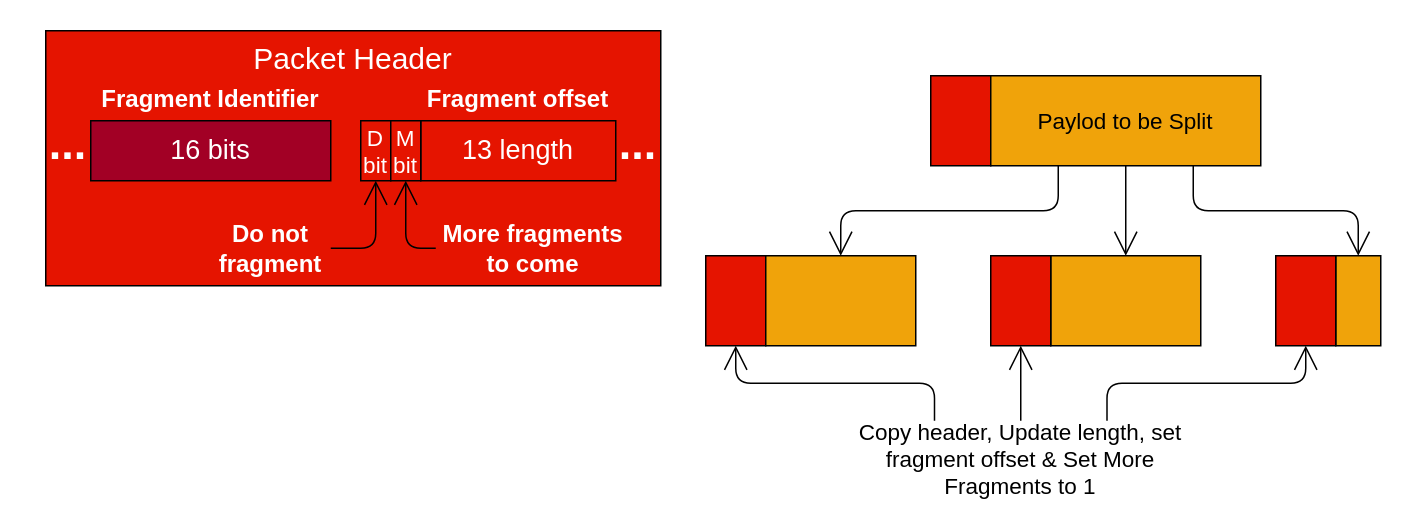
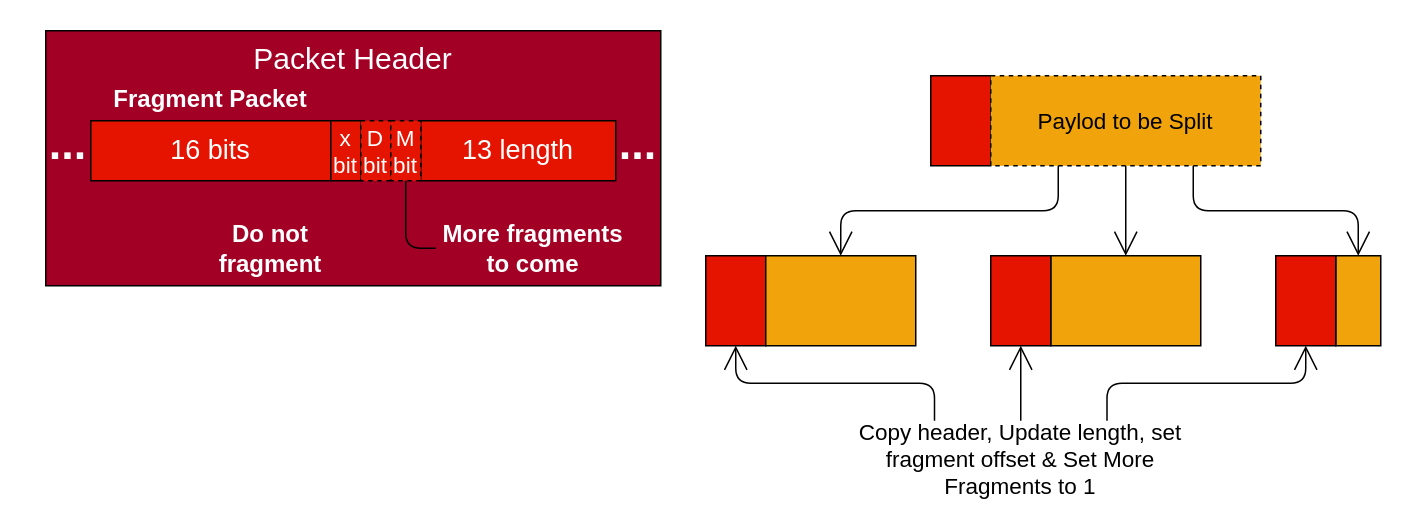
- <mxCell id="2" value="Packet Header" style="rounded=0;whiteSpace=wrap;html=1;fontSize=20;verticalAlign=top;fillColor=#e51400;fontColor=#FFFFFF;strokeColor=#000000;" vertex="1" parent="1"><mxGeometry x="30" y="20" width="410" height="170" as="geometry" /></mxCell>
+ <mxCell id="2" value="Packet Header" style="rounded=0;whiteSpace=wrap;html=1;fontSize=20;verticalAlign=top;fillColor=#a20025;fontColor=#FFFFFF;strokeColor=#000000;" vertex="1" parent="1"><mxGeometry x="30" y="20" width="410" height="170" as="geometry" /></mxCell>
- <mxCell id="5" value="Fragment Identifier" style="text;html=1;strokeColor=none;fillColor=none;align=center;verticalAlign=middle;whiteSpace=wrap;rounded=0;fontSize=16;fontStyle=1;fontColor=#FFFFFF;" vertex="1" parent="1"><mxGeometry x="60" y="50" width="160" height="30" as="geometry" /></mxCell>
+ <mxCell id="5" value="Fragment Packet" style="text;html=1;strokeColor=none;fillColor=none;align=center;verticalAlign=middle;whiteSpace=wrap;rounded=0;fontSize=16;fontStyle=1;fontColor=#FFFFFF;" vertex="1" parent="1"><mxGeometry x="60" y="50" width="160" height="30" as="geometry" /></mxCell>
- <mxCell id="6" value="Fragment offset" style="text;html=1;strokeColor=none;fillColor=none;align=center;verticalAlign=middle;whiteSpace=wrap;rounded=0;fontSize=16;fontStyle=1;fontColor=#FFFFFF;" vertex="1" parent="1"><mxGeometry x="280" y="50" width="130" height="30" as="geometry" /></mxCell>
- <mxCell id="20" value="Paylod to be Split" style="rounded=0;whiteSpace=wrap;html=1;fontSize=15;fontColor=#000000;strokeColor=#000000;fillColor=#f0a30a;" vertex="1" parent="1"><mxGeometry x="660" y="50" width="180" height="60" as="geometry" /></mxCell>
+ <mxCell id="20" value="Paylod to be Split" style="rounded=0;whiteSpace=wrap;html=1;fontSize=15;fontColor=#000000;strokeColor=#000000;fillColor=#f0a30a;dashed=1;" vertex="1" parent="1"><mxGeometry x="660" y="50" width="180" height="60" as="geometry" /></mxCell>
- <mxCell id="3" value="16 bits" style="rounded=0;whiteSpace=wrap;html=1;fontSize=18;fillColor=#a20025;fontColor=#FFFFFF;strokeColor=#000000;" vertex="1" parent="1"><mxGeometry x="60" y="80" width="160" height="40" as="geometry" /></mxCell>
+ <mxCell id="3" value="16 bits" style="rounded=0;whiteSpace=wrap;html=1;fontSize=18;fillColor=#e51400;fontColor=#FFFFFF;strokeColor=#000000;" vertex="1" parent="1"><mxGeometry x="60" y="80" width="160" height="40" as="geometry" /></mxCell>
+ <mxCell id="9" value="x&lt;br style=&quot;font-size: 15px;&quot;&gt;bit" style="rounded=0;whiteSpace=wrap;html=1;fontSize=15;fillColor=#e51400;fontColor=#FFFFFF;strokeColor=#000000;" vertex="1" parent="1"><mxGeometry x="220" y="80" width="20" height="40" as="geometry" /></mxCell>
- <mxCell id="10" value="D&lt;br style=&quot;font-size: 15px;&quot;&gt;bit" style="rounded=0;whiteSpace=wrap;html=1;fontSize=15;fillColor=#e51400;fontColor=#FFFFFF;strokeColor=#000000;" vertex="1" parent="1"><mxGeometry x="240" y="80" width="20" height="40" as="geometry" /></mxCell>
+ <mxCell id="10" value="D&lt;br style=&quot;font-size: 15px;&quot;&gt;bit" style="rounded=0;whiteSpace=wrap;html=1;fontSize=15;fillColor=#e51400;fontColor=#FFFFFF;strokeColor=#000000;dashed=1;" vertex="1" parent="1"><mxGeometry x="240" y="80" width="20" height="40" as="geometry" /></mxCell>
- <mxCell id="11" value="M&lt;br style=&quot;font-size: 15px;&quot;&gt;bit" style="rounded=0;whiteSpace=wrap;html=1;fontSize=15;fillColor=#e51400;fontColor=#FFFFFF;strokeColor=#000000;" vertex="1" parent="1"><mxGeometry x="260" y="80" width="20" height="40" as="geometry" /></mxCell>
+ <mxCell id="11" value="M&lt;br style=&quot;font-size: 15px;&quot;&gt;bit" style="rounded=0;whiteSpace=wrap;html=1;fontSize=15;fillColor=#e51400;fontColor=#FFFFFF;strokeColor=#000000;dashed=1;" vertex="1" parent="1"><mxGeometry x="260" y="80" width="20" height="40" as="geometry" /></mxCell>
- <mxCell id="12" style="edgeStyle=orthogonalEdgeStyle;html=1;exitX=0;exitY=0.5;exitDx=0;exitDy=0;entryX=0.5;entryY=1;entryDx=0;entryDy=0;fontSize=30;endArrow=open;endFill=0;endSize=14;" edge="1" parent="1" source="13" target="11"><mxGeometry relative="1" as="geometry" /></mxCell>
+ <mxCell id="12" style="edgeStyle=orthogonalEdgeStyle;html=1;exitX=0;exitY=0.5;exitDx=0;exitDy=0;entryX=0.5;entryY=1;entryDx=0;entryDy=0;fontSize=30;endArrow=none;endFill=0;endSize=14;" edge="1" parent="1" source="13" target="11"><mxGeometry relative="1" as="geometry" /></mxCell>
- <mxCell id="14" style="edgeStyle=orthogonalEdgeStyle;html=1;exitX=1;exitY=0.5;exitDx=0;exitDy=0;entryX=0.5;entryY=1;entryDx=0;entryDy=0;fontSize=30;endArrow=open;endFill=0;endSize=14;" edge="1" parent="1" source="15" target="10"><mxGeometry relative="1" as="geometry" /></mxCell>
